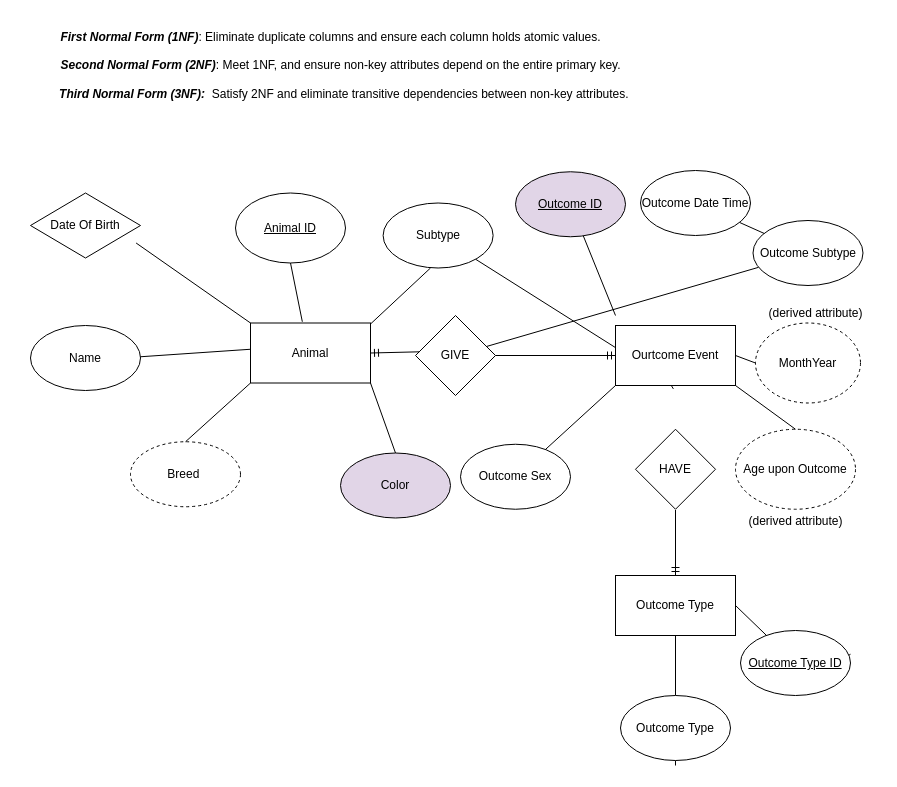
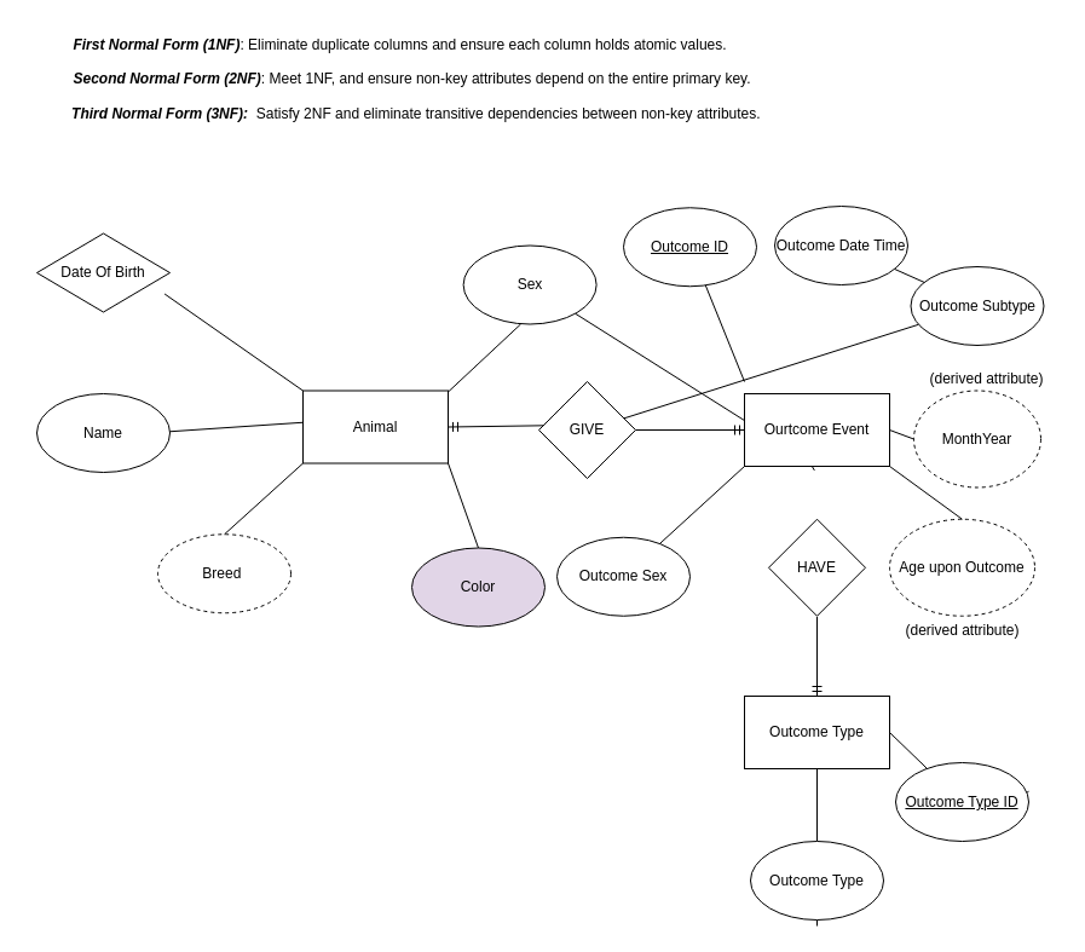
- <mxCell id="30" value="&lt;u&gt;Outcome ID&lt;/u&gt;" style="ellipse;whiteSpace=wrap;html=1;fillColor=#e1d5e7;" vertex="1" parent="1"><mxGeometry x="515" y="171.25" width="110" height="65" as="geometry" /></mxCell>
+ <mxCell id="30" value="&lt;u&gt;Outcome ID&lt;/u&gt;" style="ellipse;whiteSpace=wrap;html=1;" vertex="1" parent="1"><mxGeometry x="515" y="171.25" width="110" height="65" as="geometry" /></mxCell>
- <mxCell id="44" value="&lt;u&gt;Animal ID&lt;/u&gt;" style="ellipse;whiteSpace=wrap;html=1;" vertex="1" parent="1"><mxGeometry x="235" y="192.5" width="110" height="70" as="geometry" /></mxCell>
- <mxCell id="40" value="Subtype" style="ellipse;whiteSpace=wrap;html=1;" vertex="1" parent="1"><mxGeometry x="382.61" y="202.5" width="110" height="65" as="geometry" /></mxCell>
+ <mxCell id="40" value="Sex" style="ellipse;whiteSpace=wrap;html=1;" vertex="1" parent="1"><mxGeometry x="382.61" y="202.5" width="110" height="65" as="geometry" /></mxCell>
- <mxCell id="45" value="" style="endArrow=none;html=1;rounded=0;exitX=0.5;exitY=1;exitDx=0;exitDy=0;entryX=0.432;entryY=-0.021;entryDx=0;entryDy=0;entryPerimeter=0;" edge="1" parent="1" source="44" target="3"><mxGeometry width="50" height="50" relative="1" as="geometry"><mxPoint x="330" y="267.74" as="sourcePoint" /><mxPoint x="257" y="323.74" as="targetPoint" /></mxGeometry></mxCell>
- <mxCell id="4" value="GIVE" style="rhombus;whiteSpace=wrap;html=1;" vertex="1" parent="1"><mxGeometry x="415" y="315" width="80" height="80" as="geometry" /></mxCell>
+ <mxCell id="4" value="GIVE" style="rhombus;whiteSpace=wrap;html=1;" vertex="1" parent="1"><mxGeometry x="445" y="315" width="80" height="80" as="geometry" /></mxCell>
